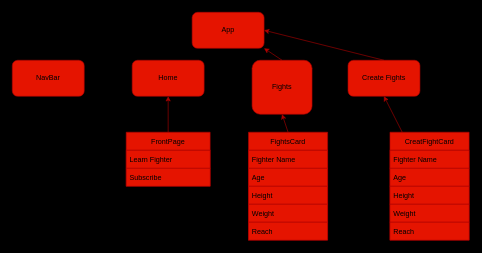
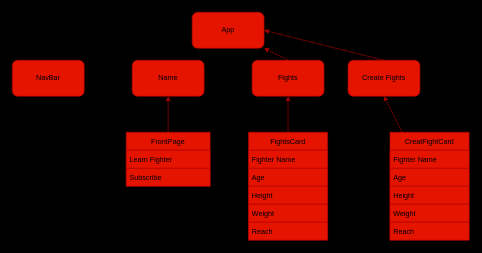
- <mxCell id="3" value="Home" style="rounded=1;whiteSpace=wrap;html=1;fillColor=#e51400;strokeColor=#B20000;fontColor=#000000;labelBackgroundColor=none;horizontal=1;" vertex="1" parent="1"><mxGeometry x="220" y="100" width="120" height="60" as="geometry" /></mxCell>
+ <mxCell id="3" value="Name" style="rounded=1;whiteSpace=wrap;html=1;fillColor=#e51400;strokeColor=#B20000;fontColor=#000000;labelBackgroundColor=none;horizontal=1;" vertex="1" parent="1"><mxGeometry x="220" y="100" width="120" height="60" as="geometry" /></mxCell>
- <mxCell id="6" value="Fights" style="rounded=1;whiteSpace=wrap;html=1;fillColor=#e51400;strokeColor=#B20000;fontColor=#000000;labelBackgroundColor=none;horizontal=1;" vertex="1" parent="1"><mxGeometry x="420" y="100" width="100" height="90" as="geometry" /></mxCell>
+ <mxCell id="6" value="Fights" style="rounded=1;whiteSpace=wrap;html=1;fillColor=#e51400;strokeColor=#B20000;fontColor=#000000;labelBackgroundColor=none;horizontal=1;" vertex="1" parent="1"><mxGeometry x="420" y="100" width="120" height="60" as="geometry" /></mxCell>
